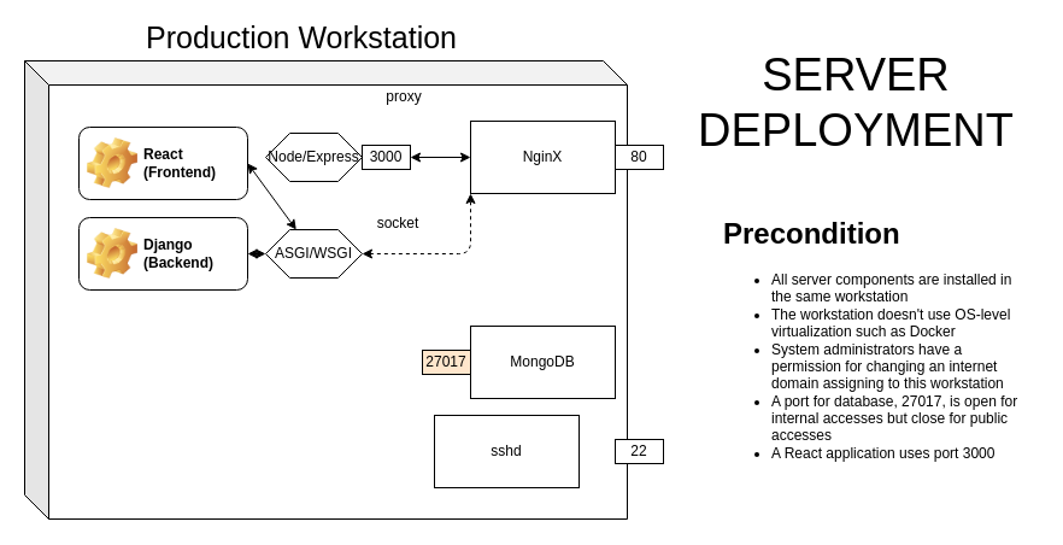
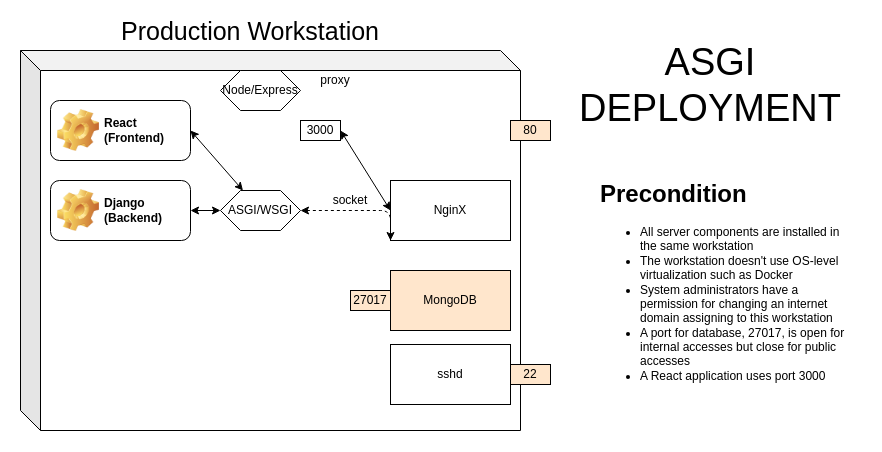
- <mxCell id="21" value="&lt;span style=&quot;font-size: 38px&quot;&gt;SERVER DEPLOYMENT&lt;/span&gt;" style="text;html=1;strokeColor=none;fillColor=none;align=center;verticalAlign=middle;whiteSpace=wrap;rounded=0;" vertex="1" parent="1"><mxGeometry x="560" y="30" width="300" height="110" as="geometry" /></mxCell>
+ <mxCell id="21" value="&lt;span style=&quot;font-size: 38px&quot;&gt;ASGI DEPLOYMENT&lt;/span&gt;" style="text;html=1;strokeColor=none;fillColor=none;align=center;verticalAlign=middle;whiteSpace=wrap;rounded=0;" vertex="1" parent="1"><mxGeometry x="560" y="30" width="300" height="110" as="geometry" /></mxCell>
- <mxCell id="7" value="Node/Express" style="shape=hexagon;perimeter=hexagonPerimeter2;whiteSpace=wrap;html=1;fixedSize=1;" vertex="1" parent="1"><mxGeometry x="220" y="110" width="80" height="40" as="geometry" /></mxCell>
+ <mxCell id="7" value="Node/Express" style="shape=hexagon;perimeter=hexagonPerimeter2;whiteSpace=wrap;html=1;fixedSize=1;" vertex="1" parent="1"><mxGeometry x="220" y="70" width="80" height="40" as="geometry" /></mxCell>
- <mxCell id="3" value="NginX" style="rounded=0;whiteSpace=wrap;html=1;" vertex="1" parent="1"><mxGeometry x="390" y="100" width="120" height="60" as="geometry" /></mxCell>
+ <mxCell id="3" value="NginX" style="rounded=0;whiteSpace=wrap;html=1;" vertex="1" parent="1"><mxGeometry x="390" y="180" width="120" height="60" as="geometry" /></mxCell>
- <mxCell id="4" value="80" style="rounded=0;whiteSpace=wrap;html=1;" vertex="1" parent="1"><mxGeometry x="510" y="120" width="40" height="20" as="geometry" /></mxCell>
+ <mxCell id="4" value="80" style="rounded=0;whiteSpace=wrap;html=1;fillColor=#ffe6cc;" vertex="1" parent="1"><mxGeometry x="510" y="120" width="40" height="20" as="geometry" /></mxCell>
- <mxCell id="10" value="React (Frontend)" style="label;whiteSpace=wrap;html=1;image=img/clipart/Gear_128x128.png" vertex="1" parent="1"><mxGeometry x="65" y="105" width="140" height="60" as="geometry" /></mxCell>
+ <mxCell id="10" value="React (Frontend)" style="label;whiteSpace=wrap;html=1;image=img/clipart/Gear_128x128.png" vertex="1" parent="1"><mxGeometry x="50" y="100" width="140" height="60" as="geometry" /></mxCell>
- <mxCell id="18" value="socket" style="text;html=1;strokeColor=none;fillColor=none;align=center;verticalAlign=middle;whiteSpace=wrap;rounded=0;" vertex="1" parent="1"><mxGeometry x="310" y="175" width="40" height="20" as="geometry" /></mxCell>
+ <mxCell id="18" value="socket" style="text;html=1;strokeColor=none;fillColor=none;align=center;verticalAlign=middle;whiteSpace=wrap;rounded=0;" vertex="1" parent="1"><mxGeometry x="330" y="190" width="40" height="20" as="geometry" /></mxCell>
- <mxCell id="9" value="Django (Backend)" style="label;whiteSpace=wrap;html=1;image=img/clipart/Gear_128x128.png" vertex="1" parent="1"><mxGeometry x="65" y="180" width="140" height="60" as="geometry" /></mxCell>
+ <mxCell id="9" value="Django (Backend)" style="label;whiteSpace=wrap;html=1;image=img/clipart/Gear_128x128.png" vertex="1" parent="1"><mxGeometry x="50" y="180" width="140" height="60" as="geometry" /></mxCell>
- <mxCell id="8" value="MongoDB" style="rounded=0;whiteSpace=wrap;html=1;" vertex="1" parent="1"><mxGeometry x="390" y="270" width="120" height="60" as="geometry" /></mxCell>
+ <mxCell id="8" value="MongoDB" style="rounded=0;whiteSpace=wrap;html=1;fillColor=#ffe6cc;" vertex="1" parent="1"><mxGeometry x="390" y="270" width="120" height="60" as="geometry" /></mxCell>
- <mxCell id="11" value="sshd" style="rounded=0;whiteSpace=wrap;html=1;" vertex="1" parent="1"><mxGeometry x="360" y="344" width="120" height="60" as="geometry" /></mxCell>
+ <mxCell id="11" value="sshd" style="rounded=0;whiteSpace=wrap;html=1;" vertex="1" parent="1"><mxGeometry x="390" y="344" width="120" height="60" as="geometry" /></mxCell>
- <mxCell id="13" value="22" style="rounded=0;whiteSpace=wrap;html=1;" vertex="1" parent="1"><mxGeometry x="510" y="364" width="40" height="20" as="geometry" /></mxCell>
+ <mxCell id="13" value="22" style="rounded=0;whiteSpace=wrap;html=1;fillColor=#ffe6cc;" vertex="1" parent="1"><mxGeometry x="510" y="364" width="40" height="20" as="geometry" /></mxCell>
